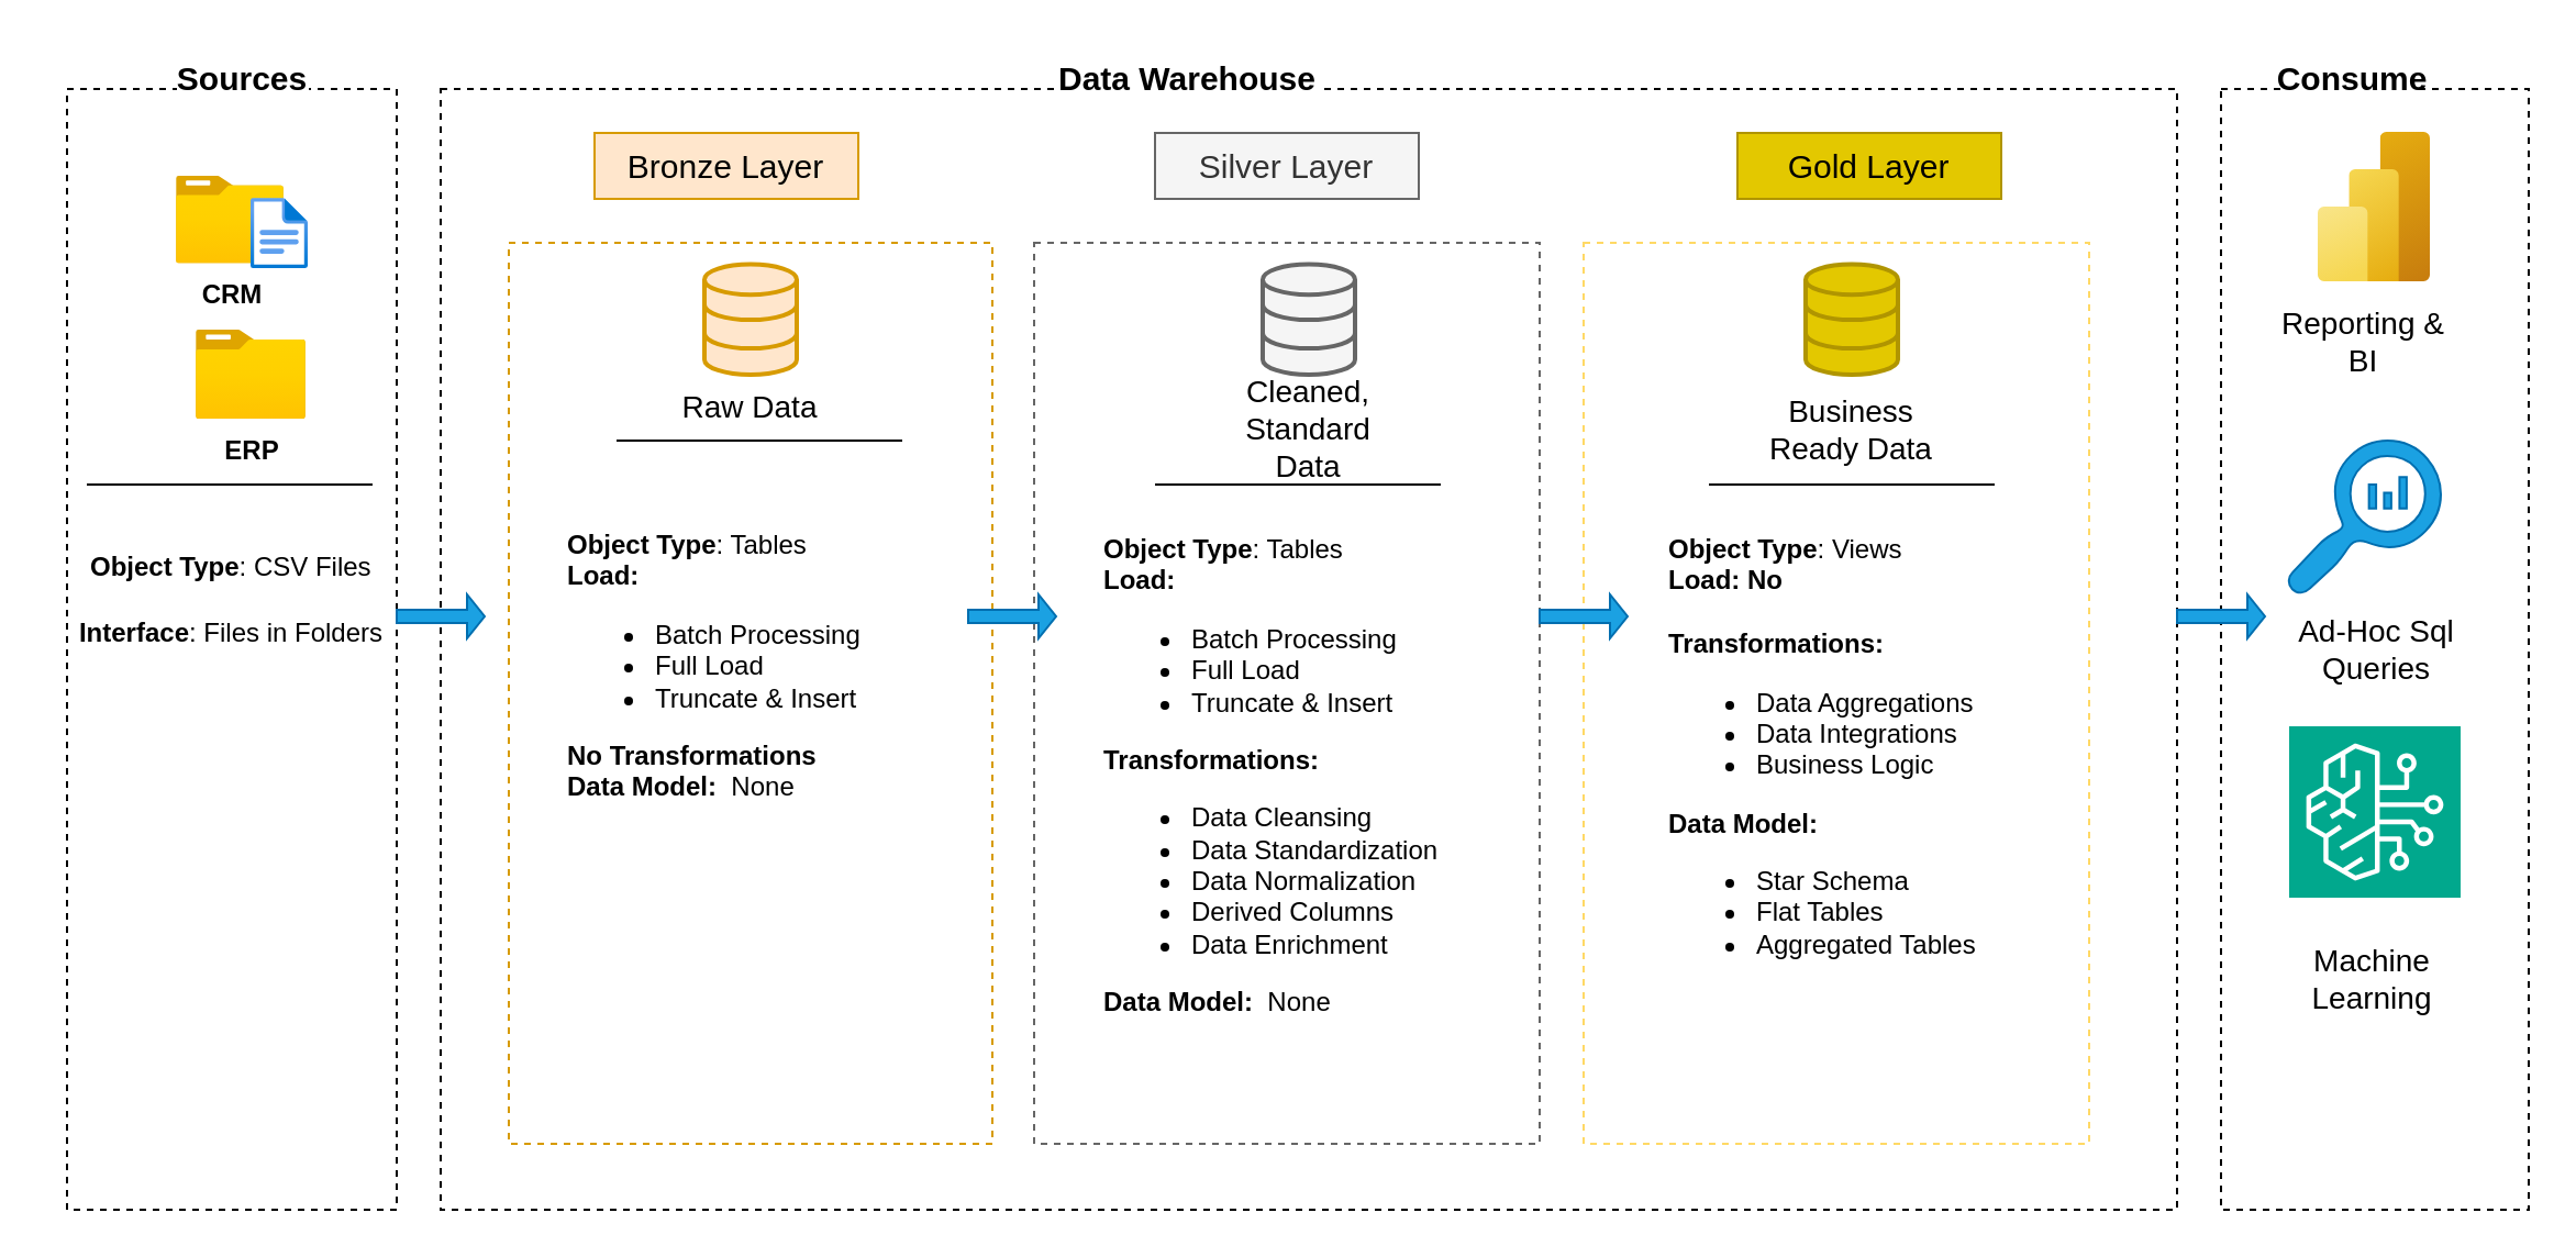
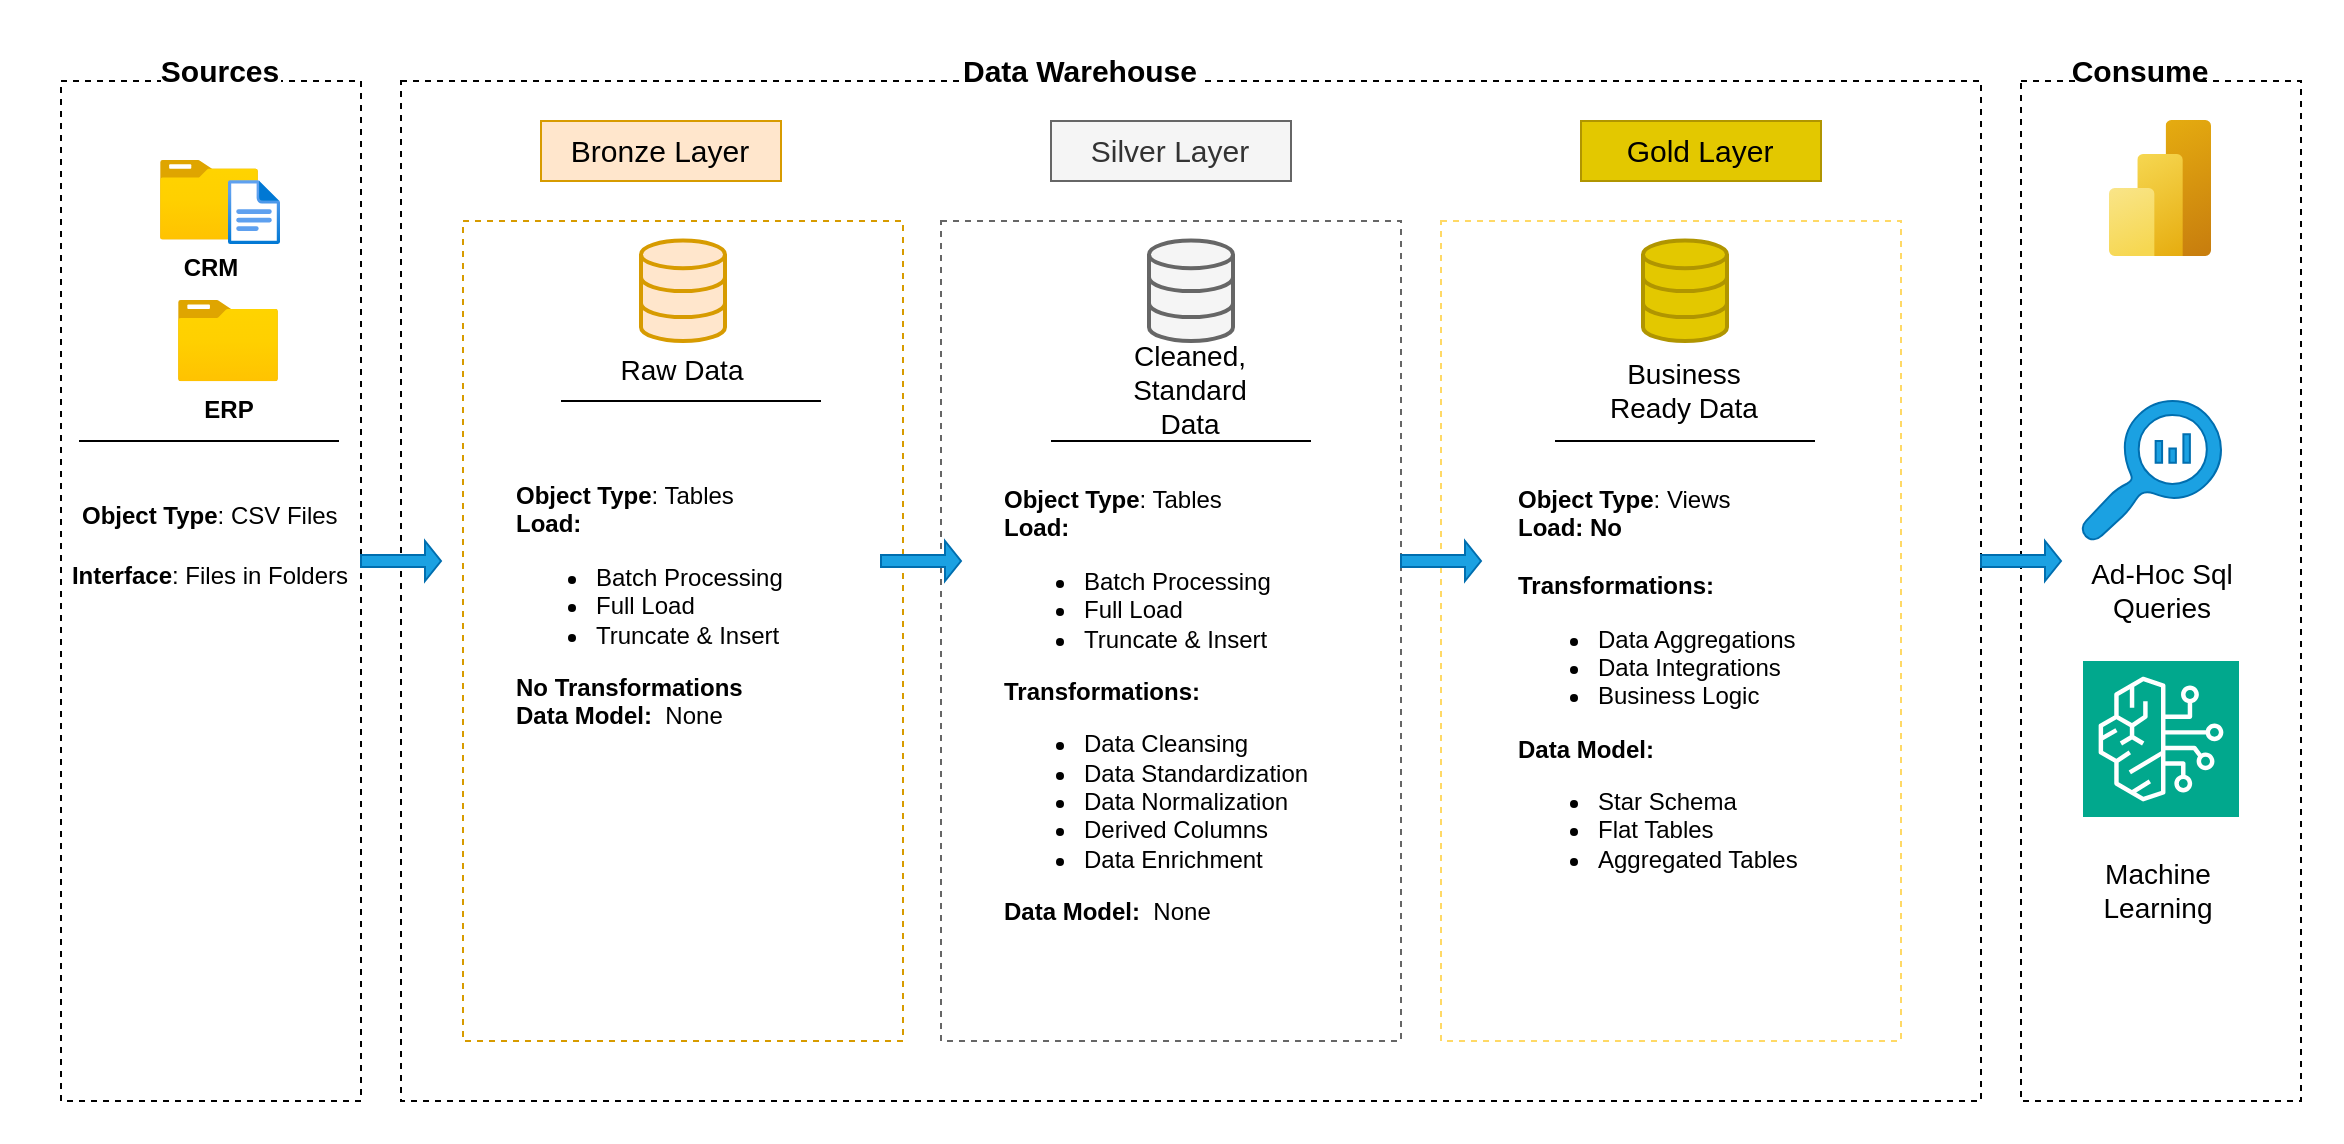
- <mxCell id="38" value="&lt;font style=&quot;font-size: 14px;&quot;&gt;Reporting &amp;amp; BI&lt;/font&gt;" style="text;html=1;align=center;verticalAlign=middle;whiteSpace=wrap;rounded=0;" parent="1" vertex="1"><mxGeometry x="1035" y="130" width="80" height="50" as="geometry" /></mxCell>
